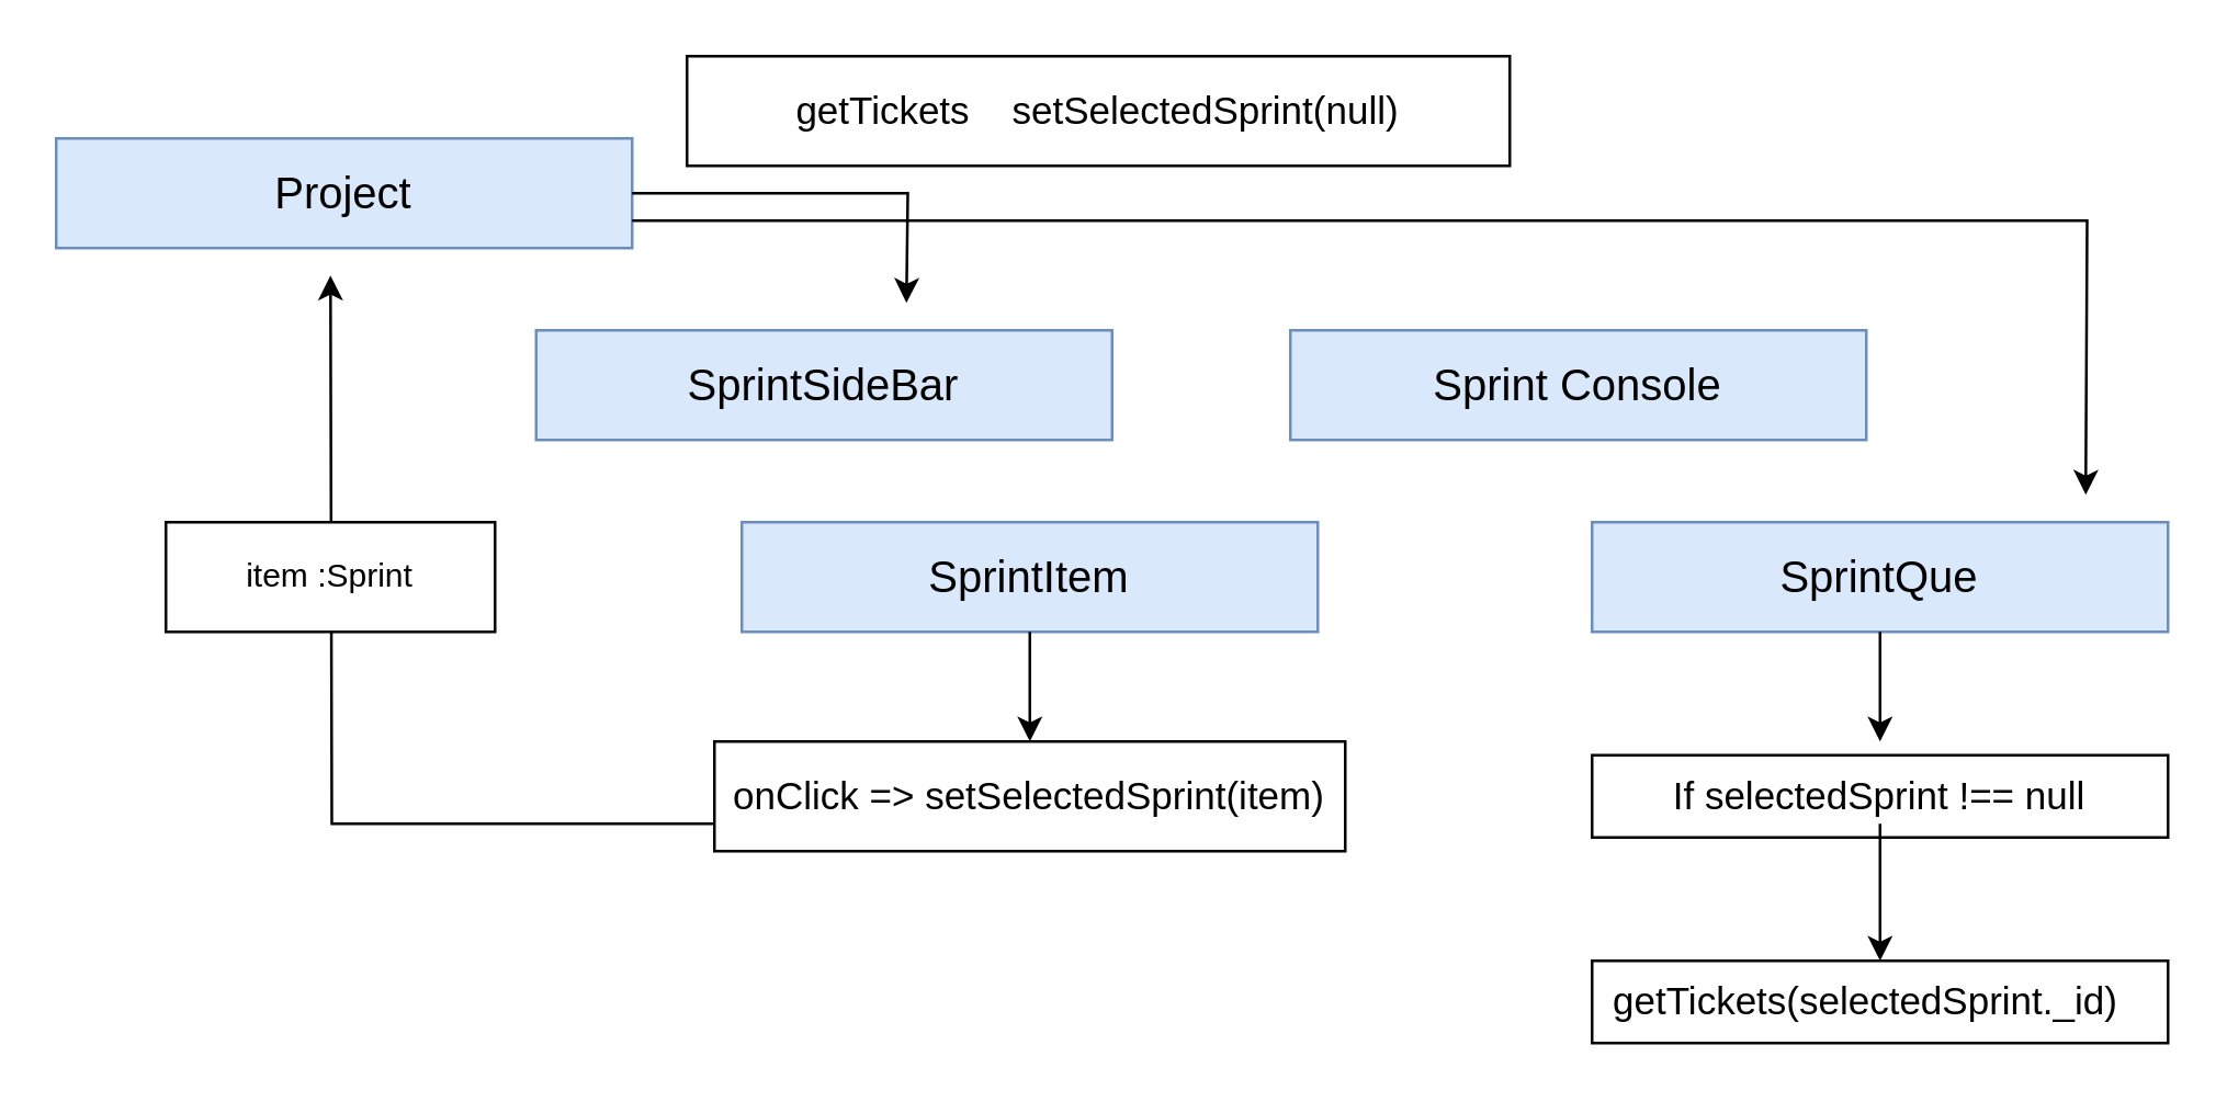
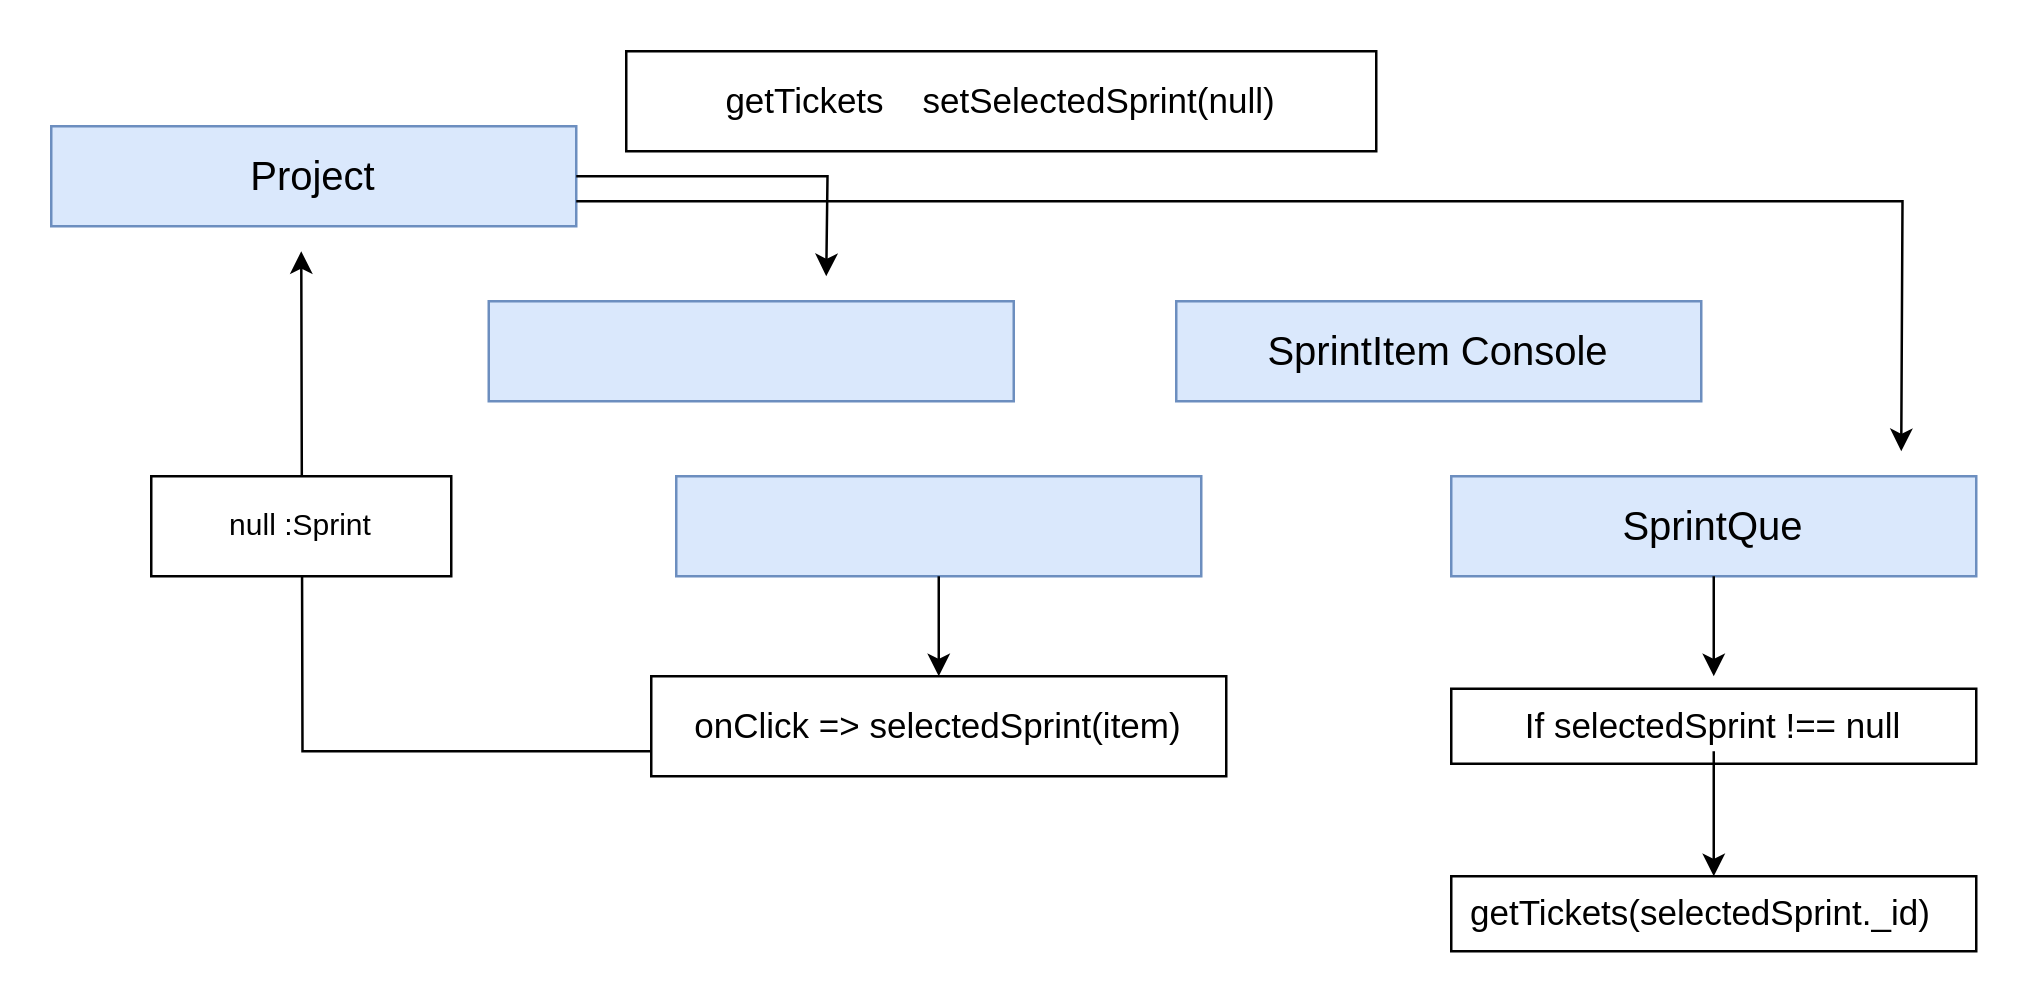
- <mxCell id="10" value="&lt;font style=&quot;font-size: 16px&quot;&gt;SprintSideBar&lt;/font&gt;" style="text;html=1;align=center;verticalAlign=middle;whiteSpace=wrap;rounded=0;" vertex="1" parent="8"><mxGeometry x="10" y="10" width="190" height="20" as="geometry" /></mxCell>
- <mxCell id="7" value="&lt;font style=&quot;font-size: 16px&quot;&gt;Sprint Console&lt;/font&gt;" style="text;html=1;align=center;verticalAlign=middle;whiteSpace=wrap;rounded=0;" vertex="1" parent="5"><mxGeometry x="10" y="10" width="190" height="20" as="geometry" /></mxCell>
+ <mxCell id="7" value="&lt;font style=&quot;font-size: 16px&quot;&gt;SprintItem Console&lt;/font&gt;" style="text;html=1;align=center;verticalAlign=middle;whiteSpace=wrap;rounded=0;" vertex="1" parent="5"><mxGeometry x="10" y="10" width="190" height="20" as="geometry" /></mxCell>
- <mxCell id="22" value="item :Sprint" style="text;html=1;strokeColor=none;fillColor=none;align=center;verticalAlign=middle;whiteSpace=wrap;rounded=0;" vertex="1" parent="1"><mxGeometry x="70" y="200" width="100" height="20" as="geometry" /></mxCell>
+ <mxCell id="22" value="null :Sprint" style="text;html=1;strokeColor=none;fillColor=none;align=center;verticalAlign=middle;whiteSpace=wrap;rounded=0;" vertex="1" parent="1"><mxGeometry x="70" y="200" width="100" height="20" as="geometry" /></mxCell>
- <mxCell id="16" value="&lt;font style=&quot;font-size: 16px&quot;&gt;SprintItem&lt;/font&gt;" style="text;html=1;align=center;verticalAlign=middle;whiteSpace=wrap;rounded=0;" vertex="1" parent="14"><mxGeometry x="10" y="10" width="190" height="20" as="geometry" /></mxCell>
- <mxCell id="19" value="&lt;font style=&quot;font-size: 14px&quot;&gt;onClick =&amp;gt; setSelectedSprint(item)&lt;/font&gt;" style="text;html=1;strokeColor=none;fillColor=none;align=center;verticalAlign=middle;whiteSpace=wrap;rounded=0;" vertex="1" parent="18"><mxGeometry y="10" width="230" height="20" as="geometry" /></mxCell>
+ <mxCell id="19" value="&lt;font style=&quot;font-size: 14px&quot;&gt;onClick =&amp;gt; selectedSprint(item)&lt;/font&gt;" style="text;html=1;strokeColor=none;fillColor=none;align=center;verticalAlign=middle;whiteSpace=wrap;rounded=0;" vertex="1" parent="18"><mxGeometry y="10" width="230" height="20" as="geometry" /></mxCell>
